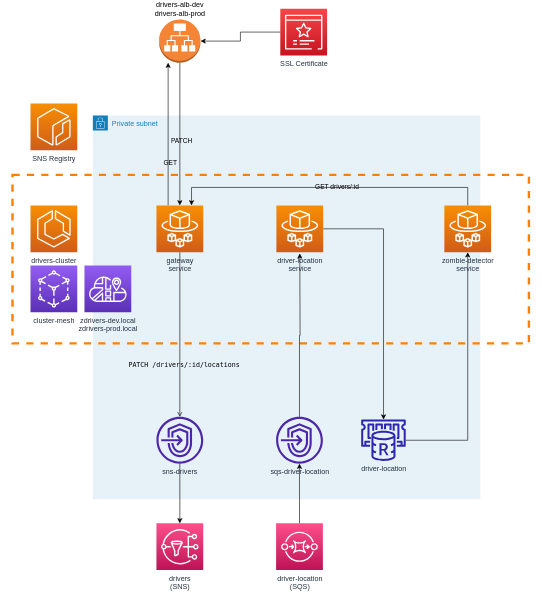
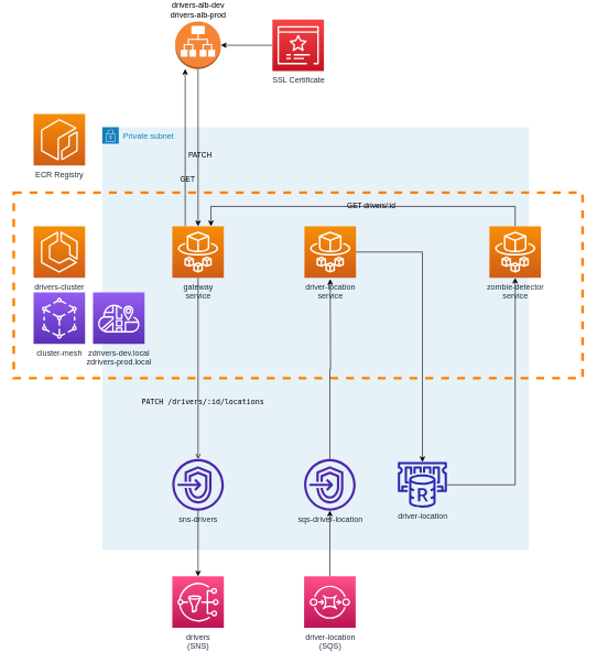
- <mxCell id="26" value="SSL Certificate" style="sketch=0;points=[[0,0,0],[0.25,0,0],[0.5,0,0],[0.75,0,0],[1,0,0],[0,1,0],[0.25,1,0],[0.5,1,0],[0.75,1,0],[1,1,0],[0,0.25,0],[0,0.5,0],[0,0.75,0],[1,0.25,0],[1,0.5,0],[1,0.75,0]];outlineConnect=0;fontColor=#232F3E;gradientColor=#F54749;gradientDirection=north;fillColor=#C7131F;strokeColor=#ffffff;dashed=0;verticalLabelPosition=bottom;verticalAlign=top;align=center;html=1;fontSize=12;fontStyle=0;aspect=fixed;shape=mxgraph.aws4.resourceIcon;resIcon=mxgraph.aws4.certificate_manager_3;labelBackgroundColor=none;" parent="1" vertex="1"><mxGeometry x="466.5" y="5" width="78" height="78" as="geometry" /></mxCell>
+ <mxCell id="26" value="SSL Certificate" style="sketch=0;points=[[0,0,0],[0.25,0,0],[0.5,0,0],[0.75,0,0],[1,0,0],[0,1,0],[0.25,1,0],[0.5,1,0],[0.75,1,0],[1,1,0],[0,0.25,0],[0,0.5,0],[0,0.75,0],[1,0.25,0],[1,0.5,0],[1,0.75,0]];outlineConnect=0;fontColor=#232F3E;gradientColor=#F54749;gradientDirection=north;fillColor=#C7131F;strokeColor=#ffffff;dashed=0;verticalLabelPosition=bottom;verticalAlign=top;align=center;html=1;fontSize=12;fontStyle=0;aspect=fixed;shape=mxgraph.aws4.resourceIcon;resIcon=mxgraph.aws4.certificate_manager_3;labelBackgroundColor=none;" parent="1" vertex="1"><mxGeometry x="411.5" y="20" width="78" height="78" as="geometry" /></mxCell>
- <mxCell id="30" value="&lt;div&gt;SNS Registry&lt;/div&gt;" style="sketch=0;points=[[0,0,0],[0.25,0,0],[0.5,0,0],[0.75,0,0],[1,0,0],[0,1,0],[0.25,1,0],[0.5,1,0],[0.75,1,0],[1,1,0],[0,0.25,0],[0,0.5,0],[0,0.75,0],[1,0.25,0],[1,0.5,0],[1,0.75,0]];outlineConnect=0;fontColor=#232F3E;gradientColor=#F78E04;gradientDirection=north;fillColor=#D05C17;strokeColor=#ffffff;dashed=0;verticalLabelPosition=bottom;verticalAlign=top;align=center;html=1;fontSize=12;fontStyle=0;aspect=fixed;shape=mxgraph.aws4.resourceIcon;resIcon=mxgraph.aws4.ecr;labelBackgroundColor=none;" parent="1" vertex="1"><mxGeometry x="50" y="163" width="78" height="78" as="geometry" /></mxCell>
+ <mxCell id="30" value="&lt;div&gt;ECR Registry&lt;/div&gt;" style="sketch=0;points=[[0,0,0],[0.25,0,0],[0.5,0,0],[0.75,0,0],[1,0,0],[0,1,0],[0.25,1,0],[0.5,1,0],[0.75,1,0],[1,1,0],[0,0.25,0],[0,0.5,0],[0,0.75,0],[1,0.25,0],[1,0.5,0],[1,0.75,0]];outlineConnect=0;fontColor=#232F3E;gradientColor=#F78E04;gradientDirection=north;fillColor=#D05C17;strokeColor=#ffffff;dashed=0;verticalLabelPosition=bottom;verticalAlign=top;align=center;html=1;fontSize=12;fontStyle=0;aspect=fixed;shape=mxgraph.aws4.resourceIcon;resIcon=mxgraph.aws4.ecr;labelBackgroundColor=none;" parent="1" vertex="1"><mxGeometry x="50" y="163" width="78" height="78" as="geometry" /></mxCell>
